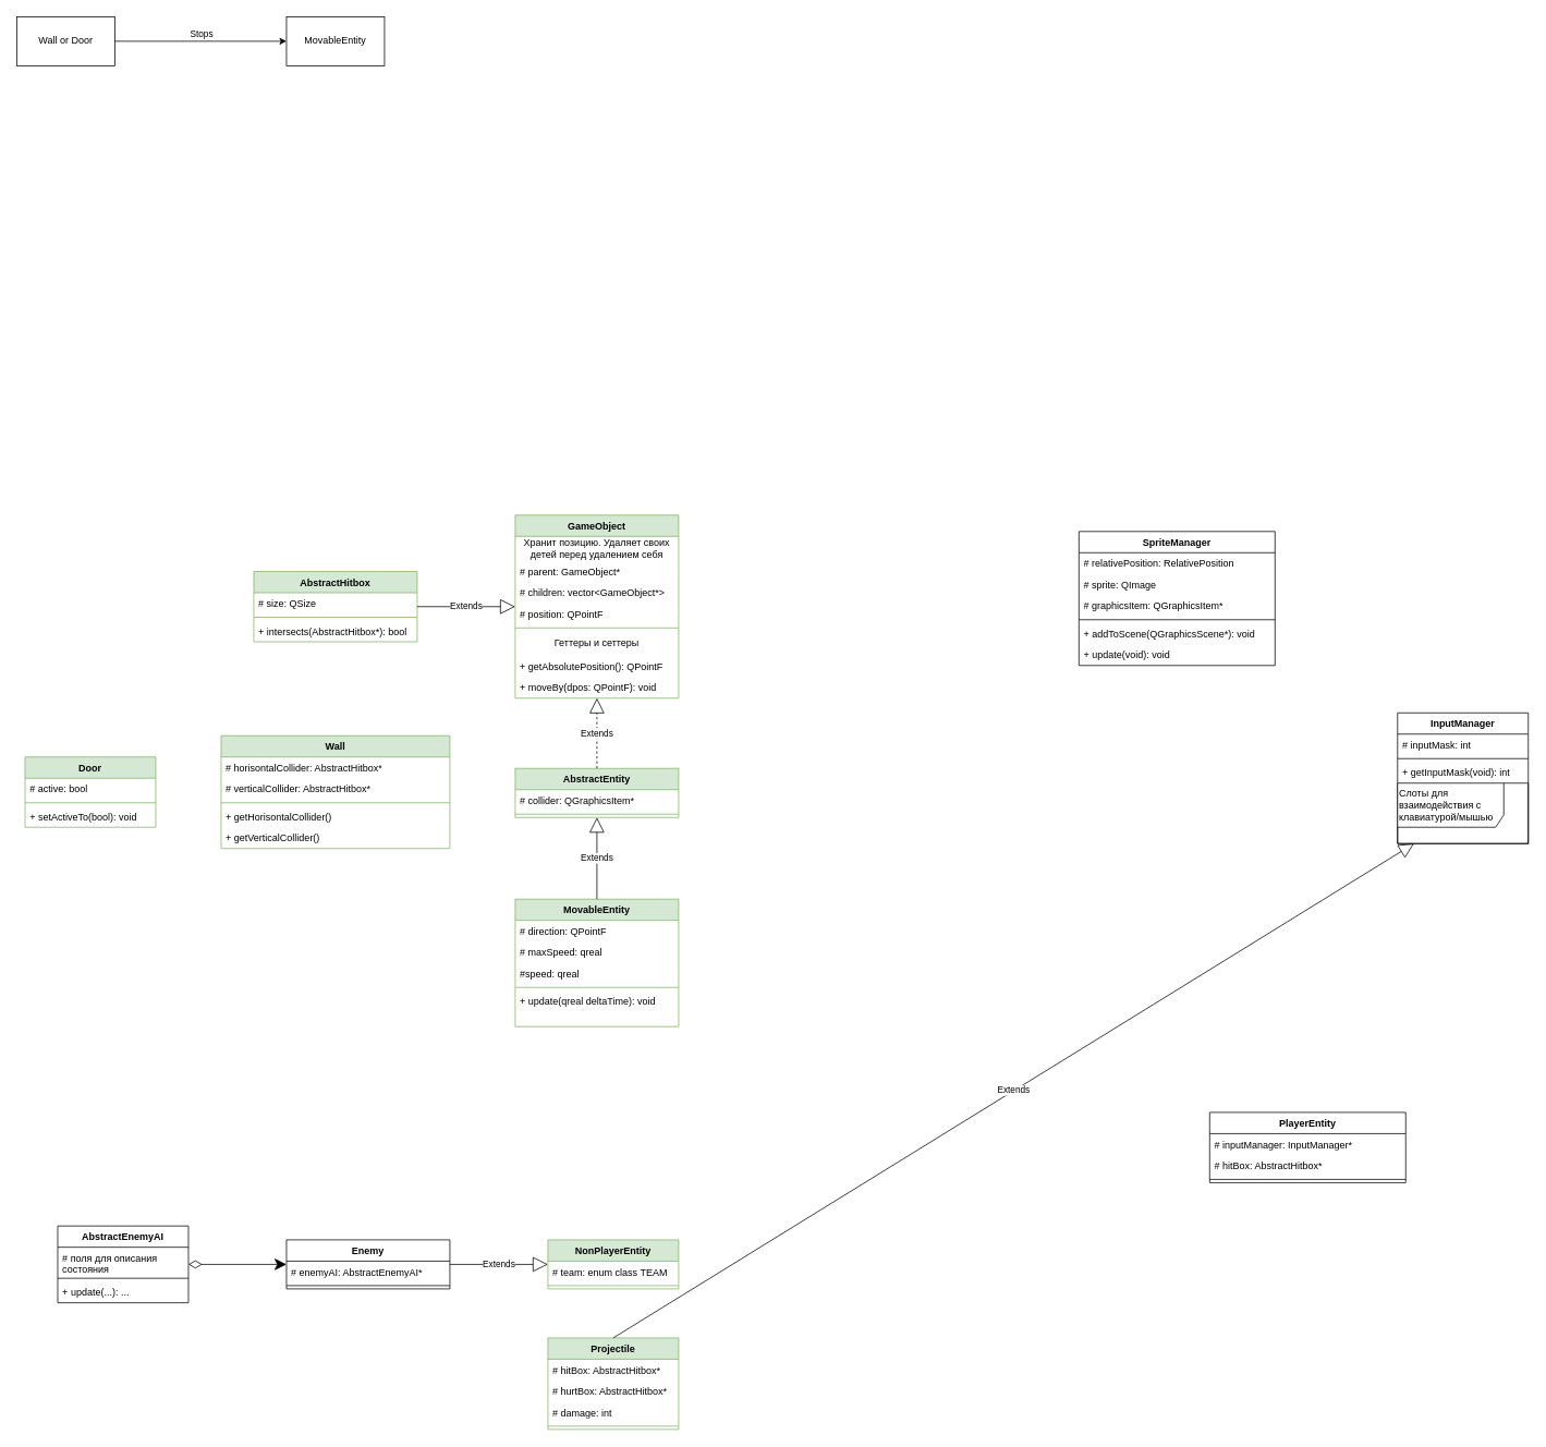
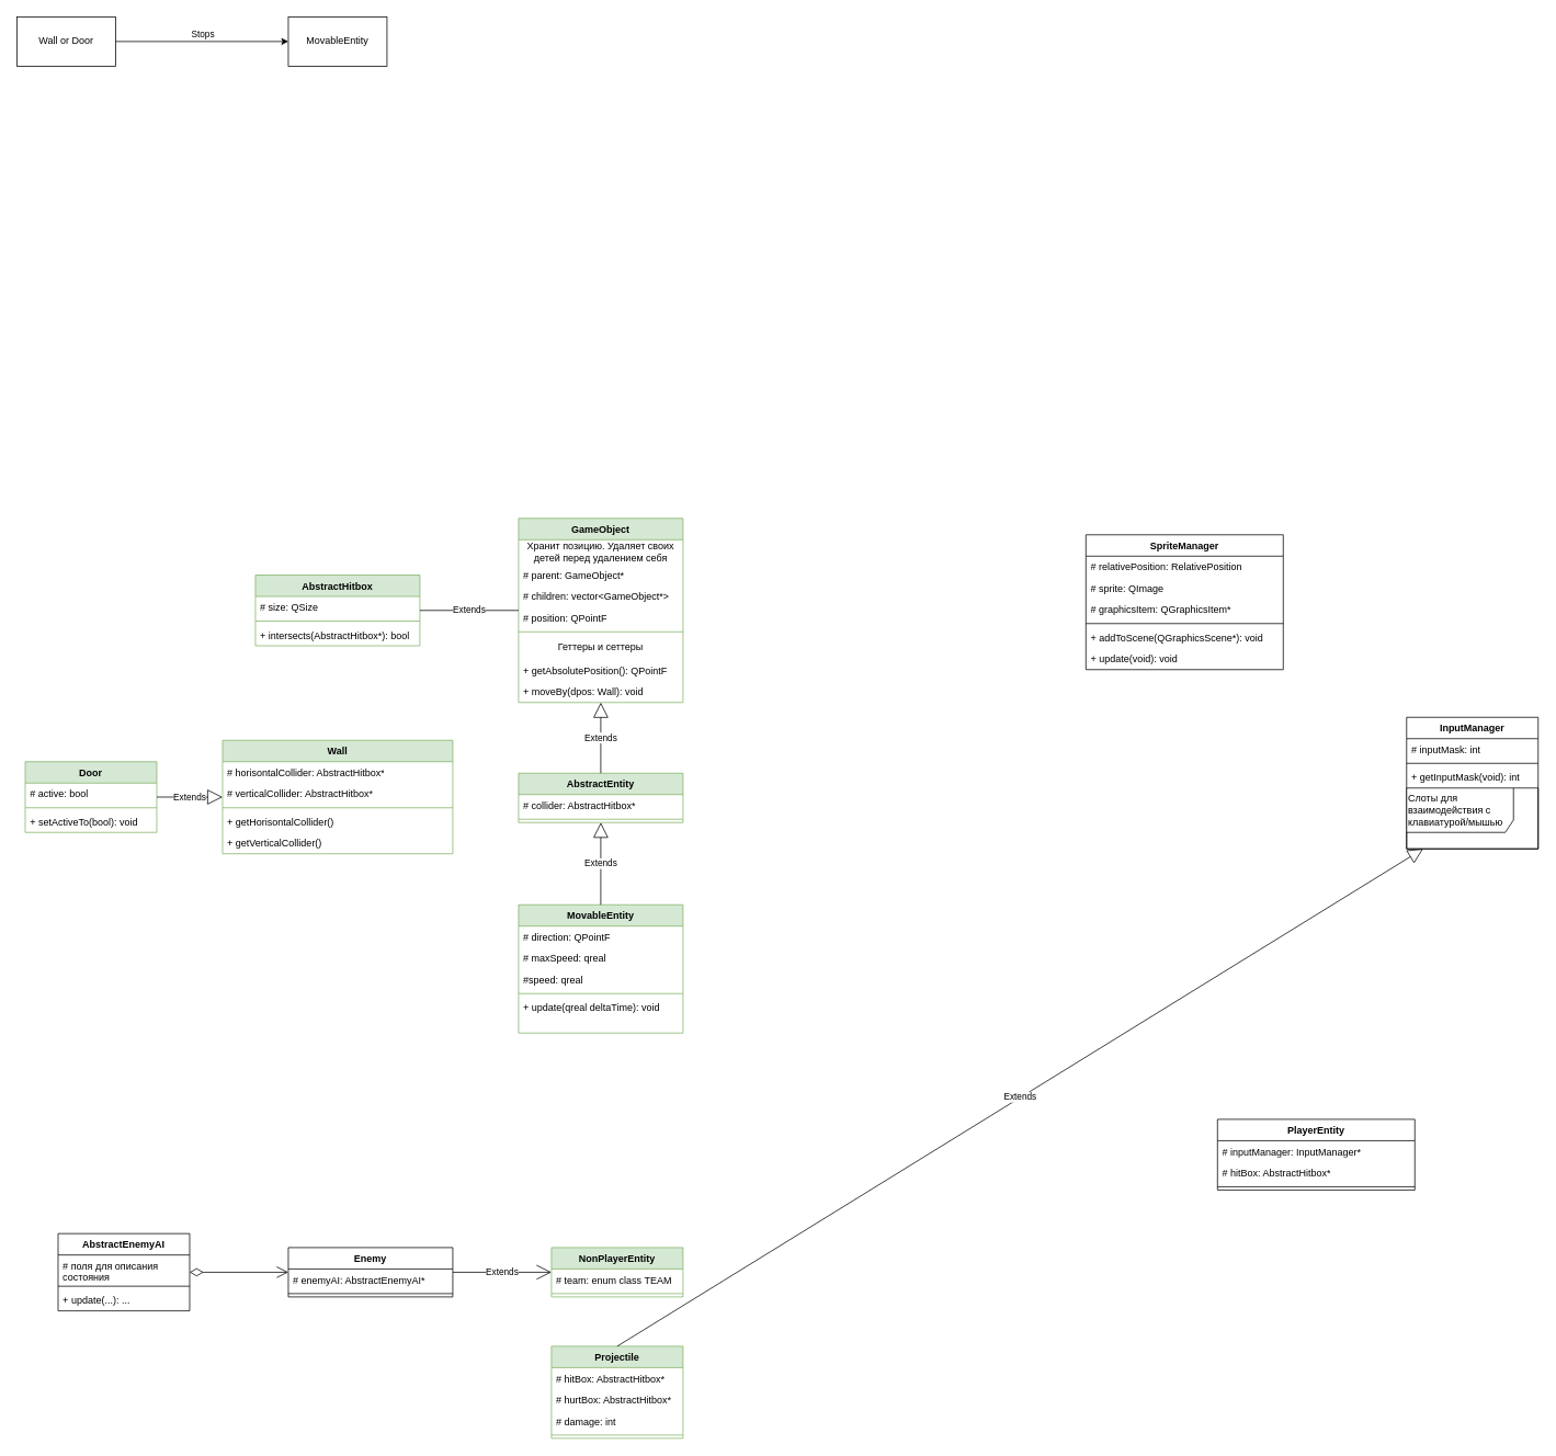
- <mxCell id="69" value="Extends" style="endArrow=block;endSize=16;endFill=0;html=1;rounded=0;" edge="1" parent="1" source="2" target="60"><mxGeometry width="160" relative="1" as="geometry"><mxPoint x="313" y="640" as="sourcePoint" /><mxPoint x="473" y="640" as="targetPoint" /></mxGeometry></mxCell>
+ <mxCell id="69" value="Extends" style="endArrow=none;endSize=16;endFill=0;html=1;rounded=0;" edge="1" parent="1" source="2" target="60"><mxGeometry width="160" relative="1" as="geometry"><mxPoint x="313" y="640" as="sourcePoint" /><mxPoint x="473" y="640" as="targetPoint" /></mxGeometry></mxCell>
- <mxCell id="68" value="+ moveBy(dpos: QPointF): void" style="text;strokeColor=none;fillColor=none;align=left;verticalAlign=top;spacingLeft=4;spacingRight=4;overflow=hidden;rotatable=0;points=[[0,0.5],[1,0.5]];portConstraint=eastwest;whiteSpace=wrap;html=1;" vertex="1" parent="60"><mxGeometry y="198" width="200" height="26" as="geometry" /></mxCell>
+ <mxCell id="68" value="+ moveBy(dpos: Wall): void" style="text;strokeColor=none;fillColor=none;align=left;verticalAlign=top;spacingLeft=4;spacingRight=4;overflow=hidden;rotatable=0;points=[[0,0.5],[1,0.5]];portConstraint=eastwest;whiteSpace=wrap;html=1;" vertex="1" parent="60"><mxGeometry y="198" width="200" height="26" as="geometry" /></mxCell>
- <mxCell id="70" value="Extends" style="endArrow=block;endSize=16;endFill=0;html=1;rounded=0;dashed=1;" edge="1" parent="1" source="19" target="60"><mxGeometry width="160" relative="1" as="geometry"><mxPoint x="950" y="950" as="sourcePoint" /><mxPoint x="1110" y="950" as="targetPoint" /></mxGeometry></mxCell>
+ <mxCell id="70" value="Extends" style="endArrow=block;endSize=16;endFill=0;html=1;rounded=0;" edge="1" parent="1" source="19" target="60"><mxGeometry width="160" relative="1" as="geometry"><mxPoint x="950" y="950" as="sourcePoint" /><mxPoint x="1110" y="950" as="targetPoint" /></mxGeometry></mxCell>
+ <mxCell id="32" value="Extends" style="endArrow=block;endSize=16;endFill=0;html=1;rounded=0;" parent="1" source="28" target="22" edge="1"><mxGeometry width="160" relative="1" as="geometry"><mxPoint x="-250" y="1330" as="sourcePoint" /><mxPoint x="-90" y="1330" as="targetPoint" /></mxGeometry></mxCell>
- <mxCell id="20" value="# collider: QGraphicsItem*" style="text;strokeColor=none;fillColor=none;align=left;verticalAlign=top;spacingLeft=4;spacingRight=4;overflow=hidden;rotatable=0;points=[[0,0.5],[1,0.5]];portConstraint=eastwest;whiteSpace=wrap;html=1;" parent="19" vertex="1"><mxGeometry y="26" width="200" height="26" as="geometry" /></mxCell>
+ <mxCell id="20" value="# collider: AbstractHitbox*" style="text;strokeColor=none;fillColor=none;align=left;verticalAlign=top;spacingLeft=4;spacingRight=4;overflow=hidden;rotatable=0;points=[[0,0.5],[1,0.5]];portConstraint=eastwest;whiteSpace=wrap;html=1;" parent="19" vertex="1"><mxGeometry y="26" width="200" height="26" as="geometry" /></mxCell>
- <mxCell id="59" value="" style="endArrow=classic;html=1;endSize=12;startArrow=diamondThin;startSize=14;startFill=0;edgeStyle=orthogonalEdgeStyle;align=left;verticalAlign=bottom;rounded=0;" parent="1" source="55" target="42" edge="1"><mxGeometry x="-0.667" y="30" relative="1" as="geometry"><mxPoint x="200" y="1697" as="sourcePoint" /><mxPoint x="360" y="1697" as="targetPoint" /><mxPoint as="offset" /></mxGeometry></mxCell>
+ <mxCell id="59" value="" style="endArrow=open;html=1;endSize=12;startArrow=diamondThin;startSize=14;startFill=0;edgeStyle=orthogonalEdgeStyle;align=left;verticalAlign=bottom;rounded=0;" parent="1" source="55" target="42" edge="1"><mxGeometry x="-0.667" y="30" relative="1" as="geometry"><mxPoint x="200" y="1697" as="sourcePoint" /><mxPoint x="360" y="1697" as="targetPoint" /><mxPoint as="offset" /></mxGeometry></mxCell>
- <mxCell id="45" value="Extends" style="endArrow=block;endSize=16;endFill=0;html=1;rounded=0;" parent="1" source="42" target="33" edge="1"><mxGeometry width="160" relative="1" as="geometry"><mxPoint x="370" y="1697" as="sourcePoint" /><mxPoint x="530" y="1697" as="targetPoint" /></mxGeometry></mxCell>
+ <mxCell id="45" value="Extends" style="endArrow=open;endSize=16;endFill=0;html=1;rounded=0;" parent="1" source="42" target="33" edge="1"><mxGeometry width="160" relative="1" as="geometry"><mxPoint x="370" y="1697" as="sourcePoint" /><mxPoint x="530" y="1697" as="targetPoint" /></mxGeometry></mxCell>
